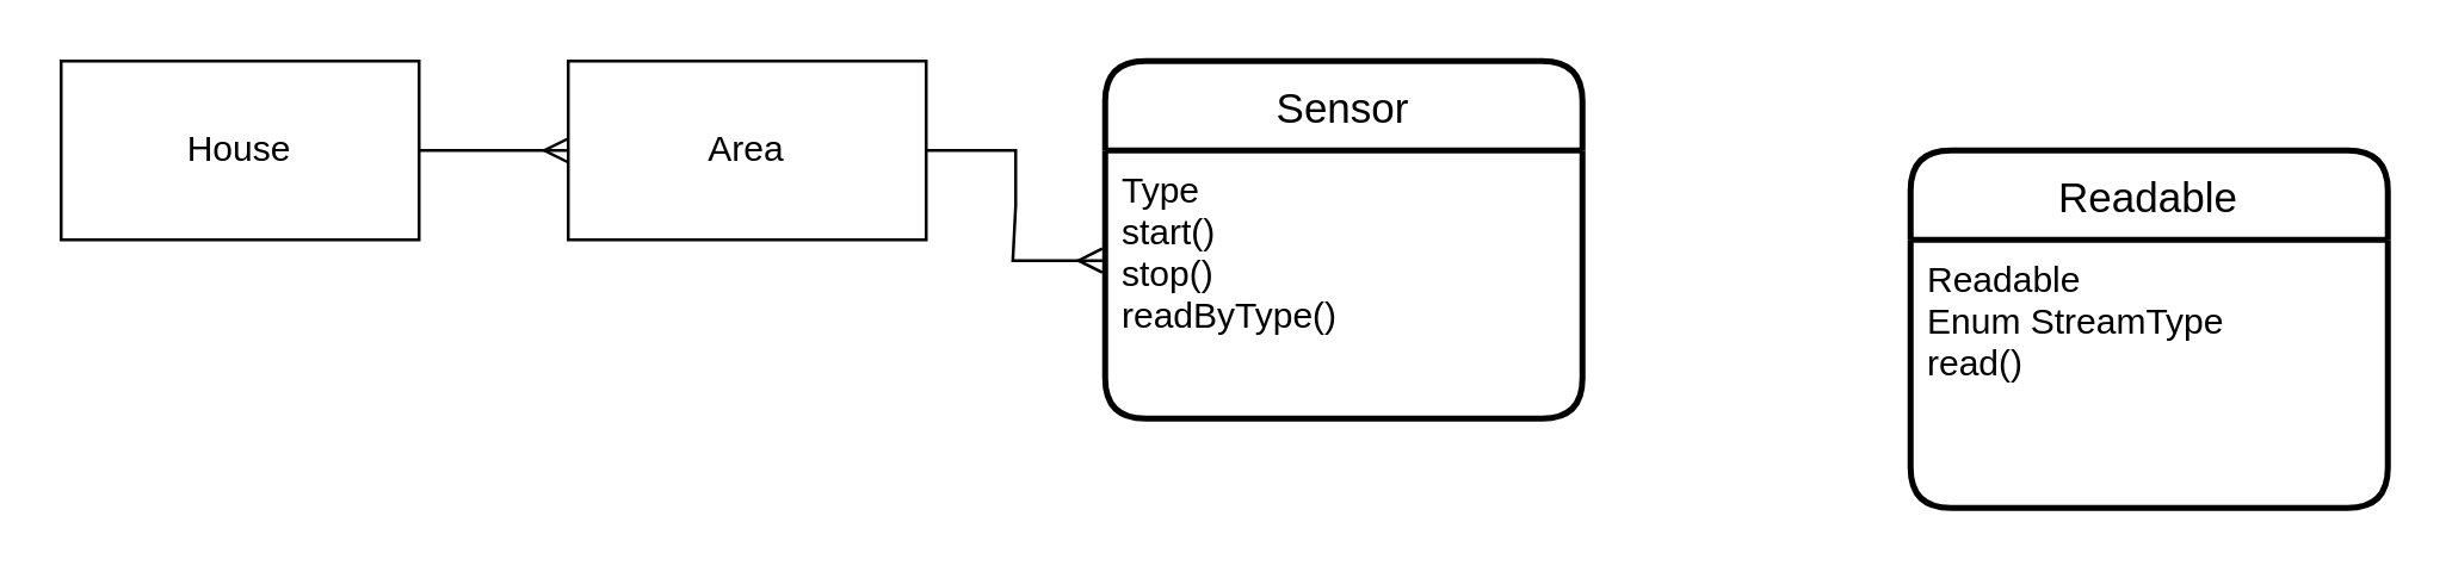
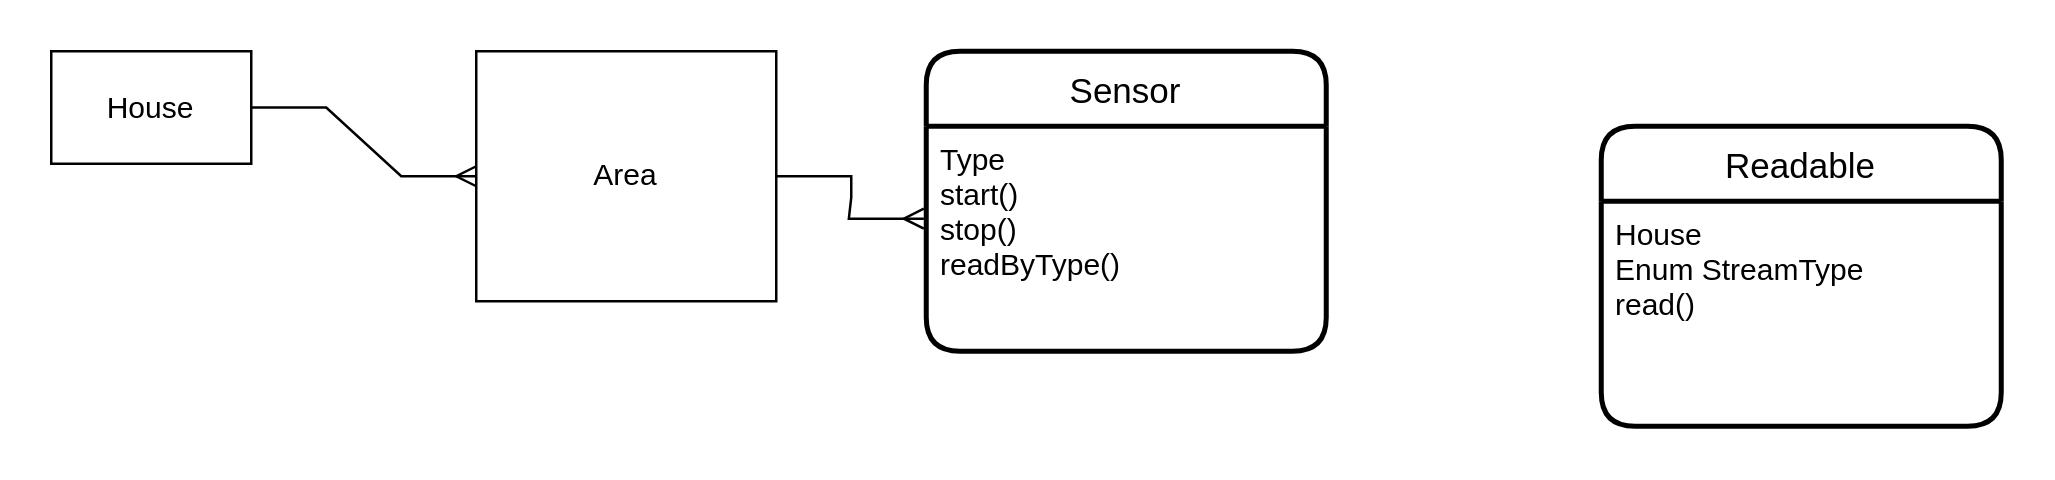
- <mxCell id="3" value="House" style="rounded=0;whiteSpace=wrap;html=1;" parent="1" vertex="1"><mxGeometry x="20" y="20" width="120" height="60" as="geometry" /></mxCell>
+ <mxCell id="3" value="House" style="rounded=0;whiteSpace=wrap;html=1;" parent="1" vertex="1"><mxGeometry x="20" y="20" width="80" height="45" as="geometry" /></mxCell>
- <mxCell id="2" value="Area" style="rounded=0;whiteSpace=wrap;html=1;" parent="1" vertex="1"><mxGeometry x="190" y="20" width="120" height="60" as="geometry" /></mxCell>
+ <mxCell id="2" value="Area" style="rounded=0;whiteSpace=wrap;html=1;" parent="1" vertex="1"><mxGeometry x="190" y="20" width="120" height="100" as="geometry" /></mxCell>
- <mxCell id="7" value="Readable&#10;Enum StreamType&#10;read()" style="align=left;strokeColor=none;fillColor=none;spacingLeft=4;fontSize=12;verticalAlign=top;resizable=0;rotatable=0;part=1;" parent="6" vertex="1"><mxGeometry y="30" width="160" height="90" as="geometry" /></mxCell>
+ <mxCell id="7" value="House&#10;Enum StreamType&#10;read()" style="align=left;strokeColor=none;fillColor=none;spacingLeft=4;fontSize=12;verticalAlign=top;resizable=0;rotatable=0;part=1;" parent="6" vertex="1"><mxGeometry y="30" width="160" height="90" as="geometry" /></mxCell>
